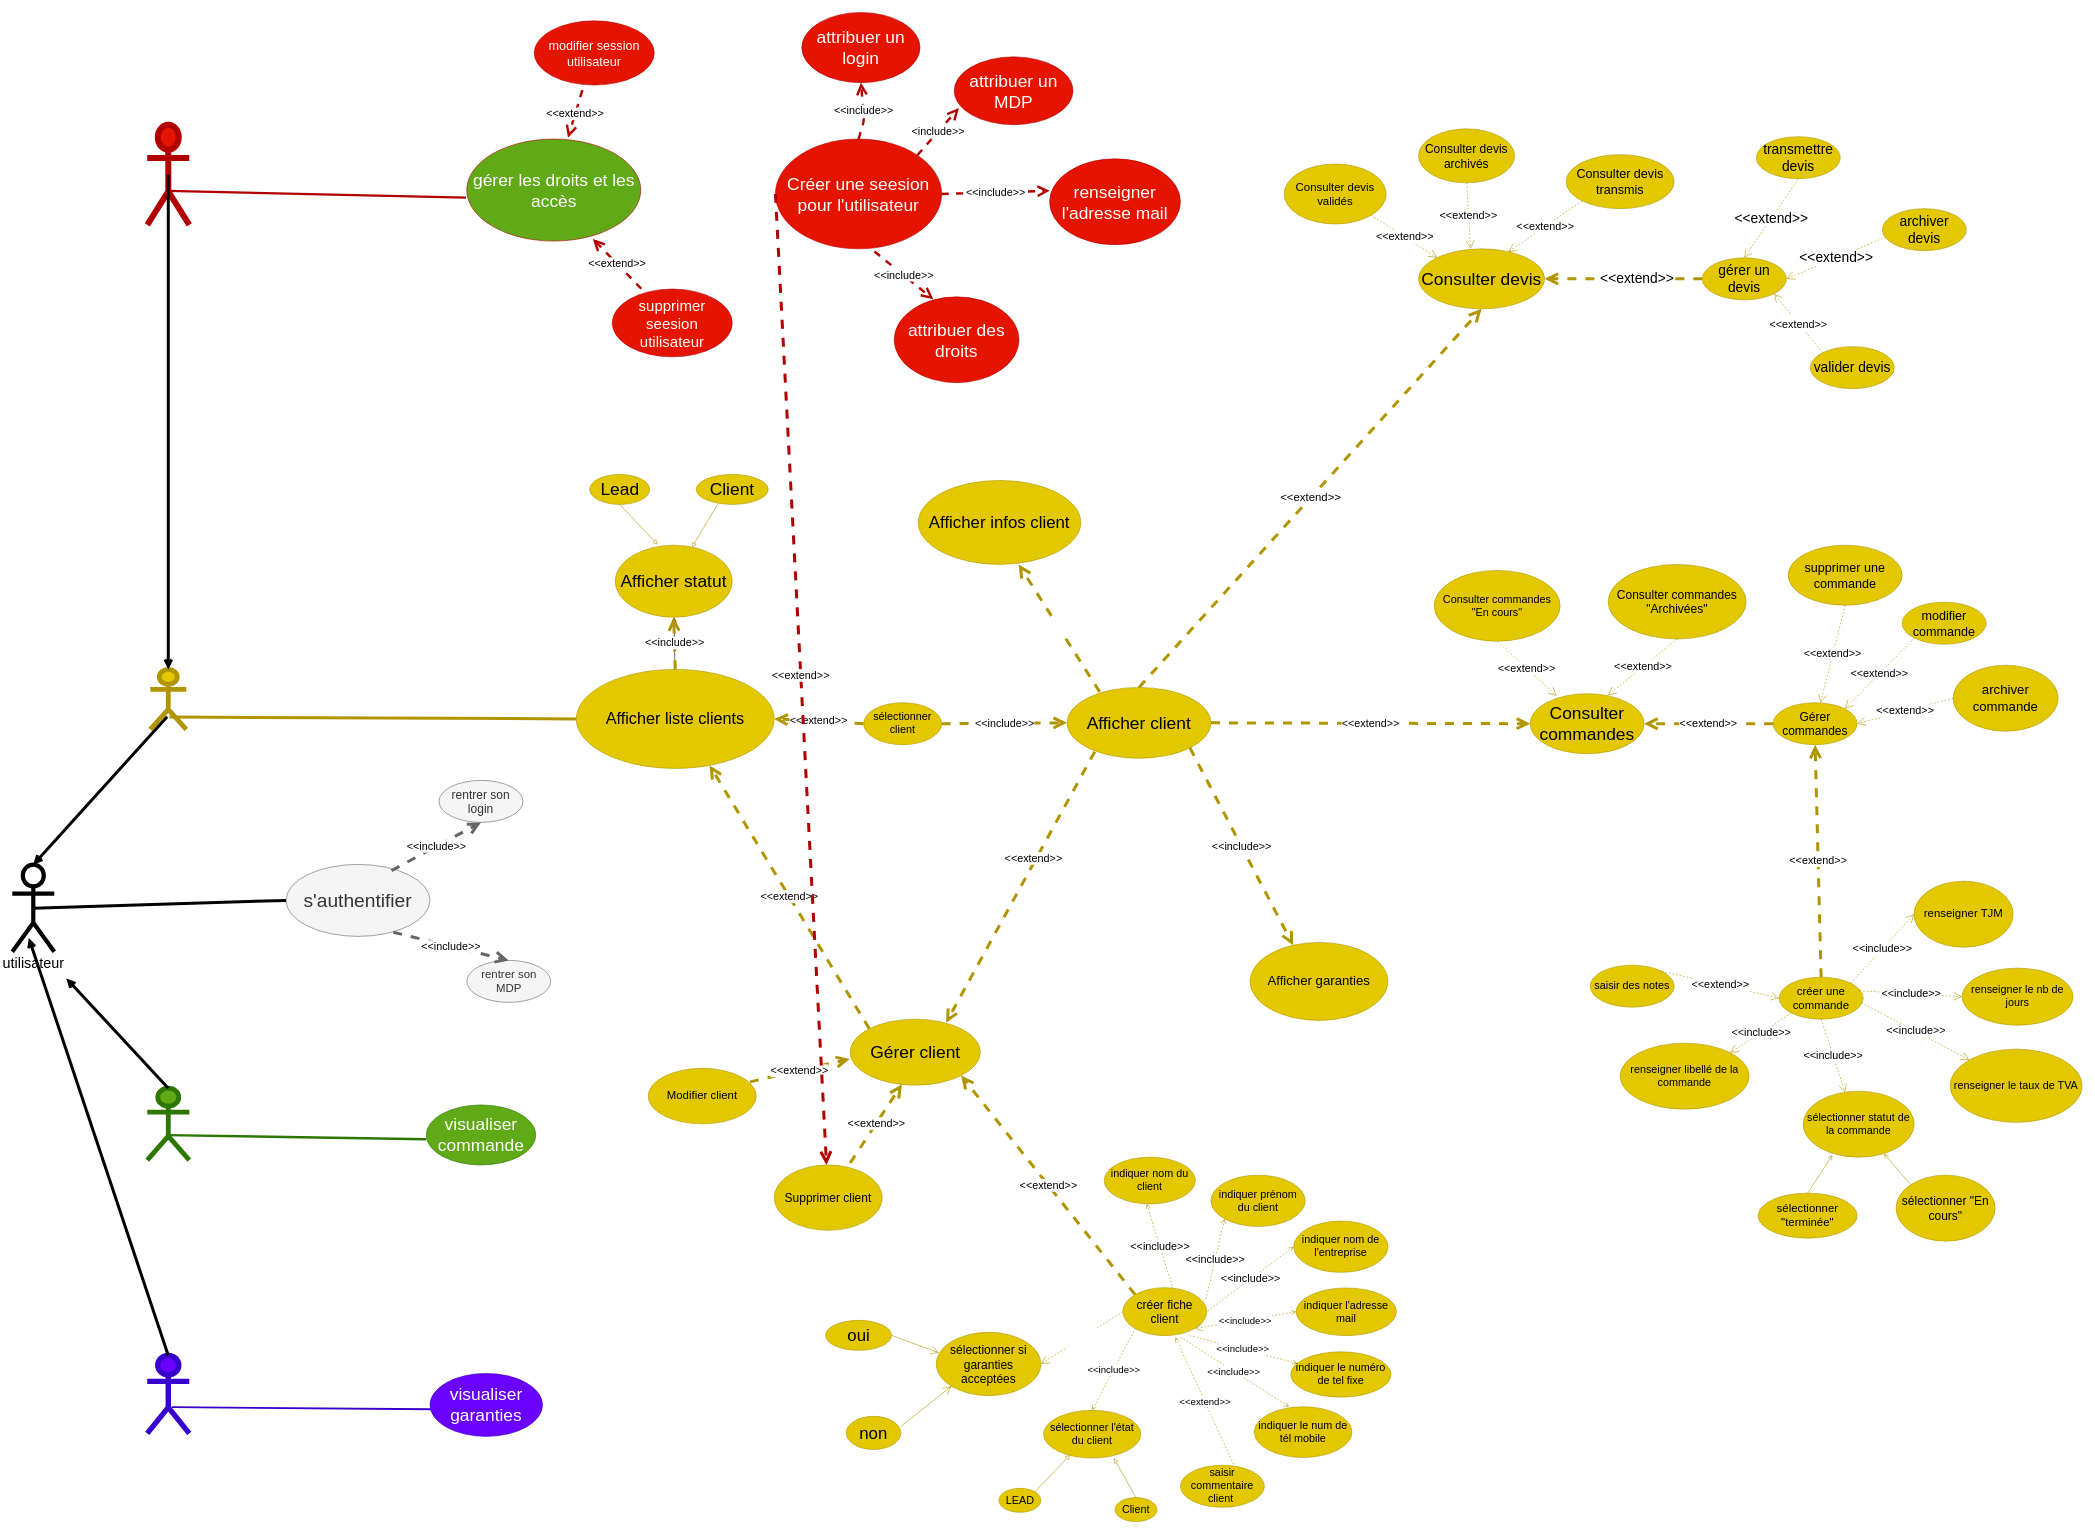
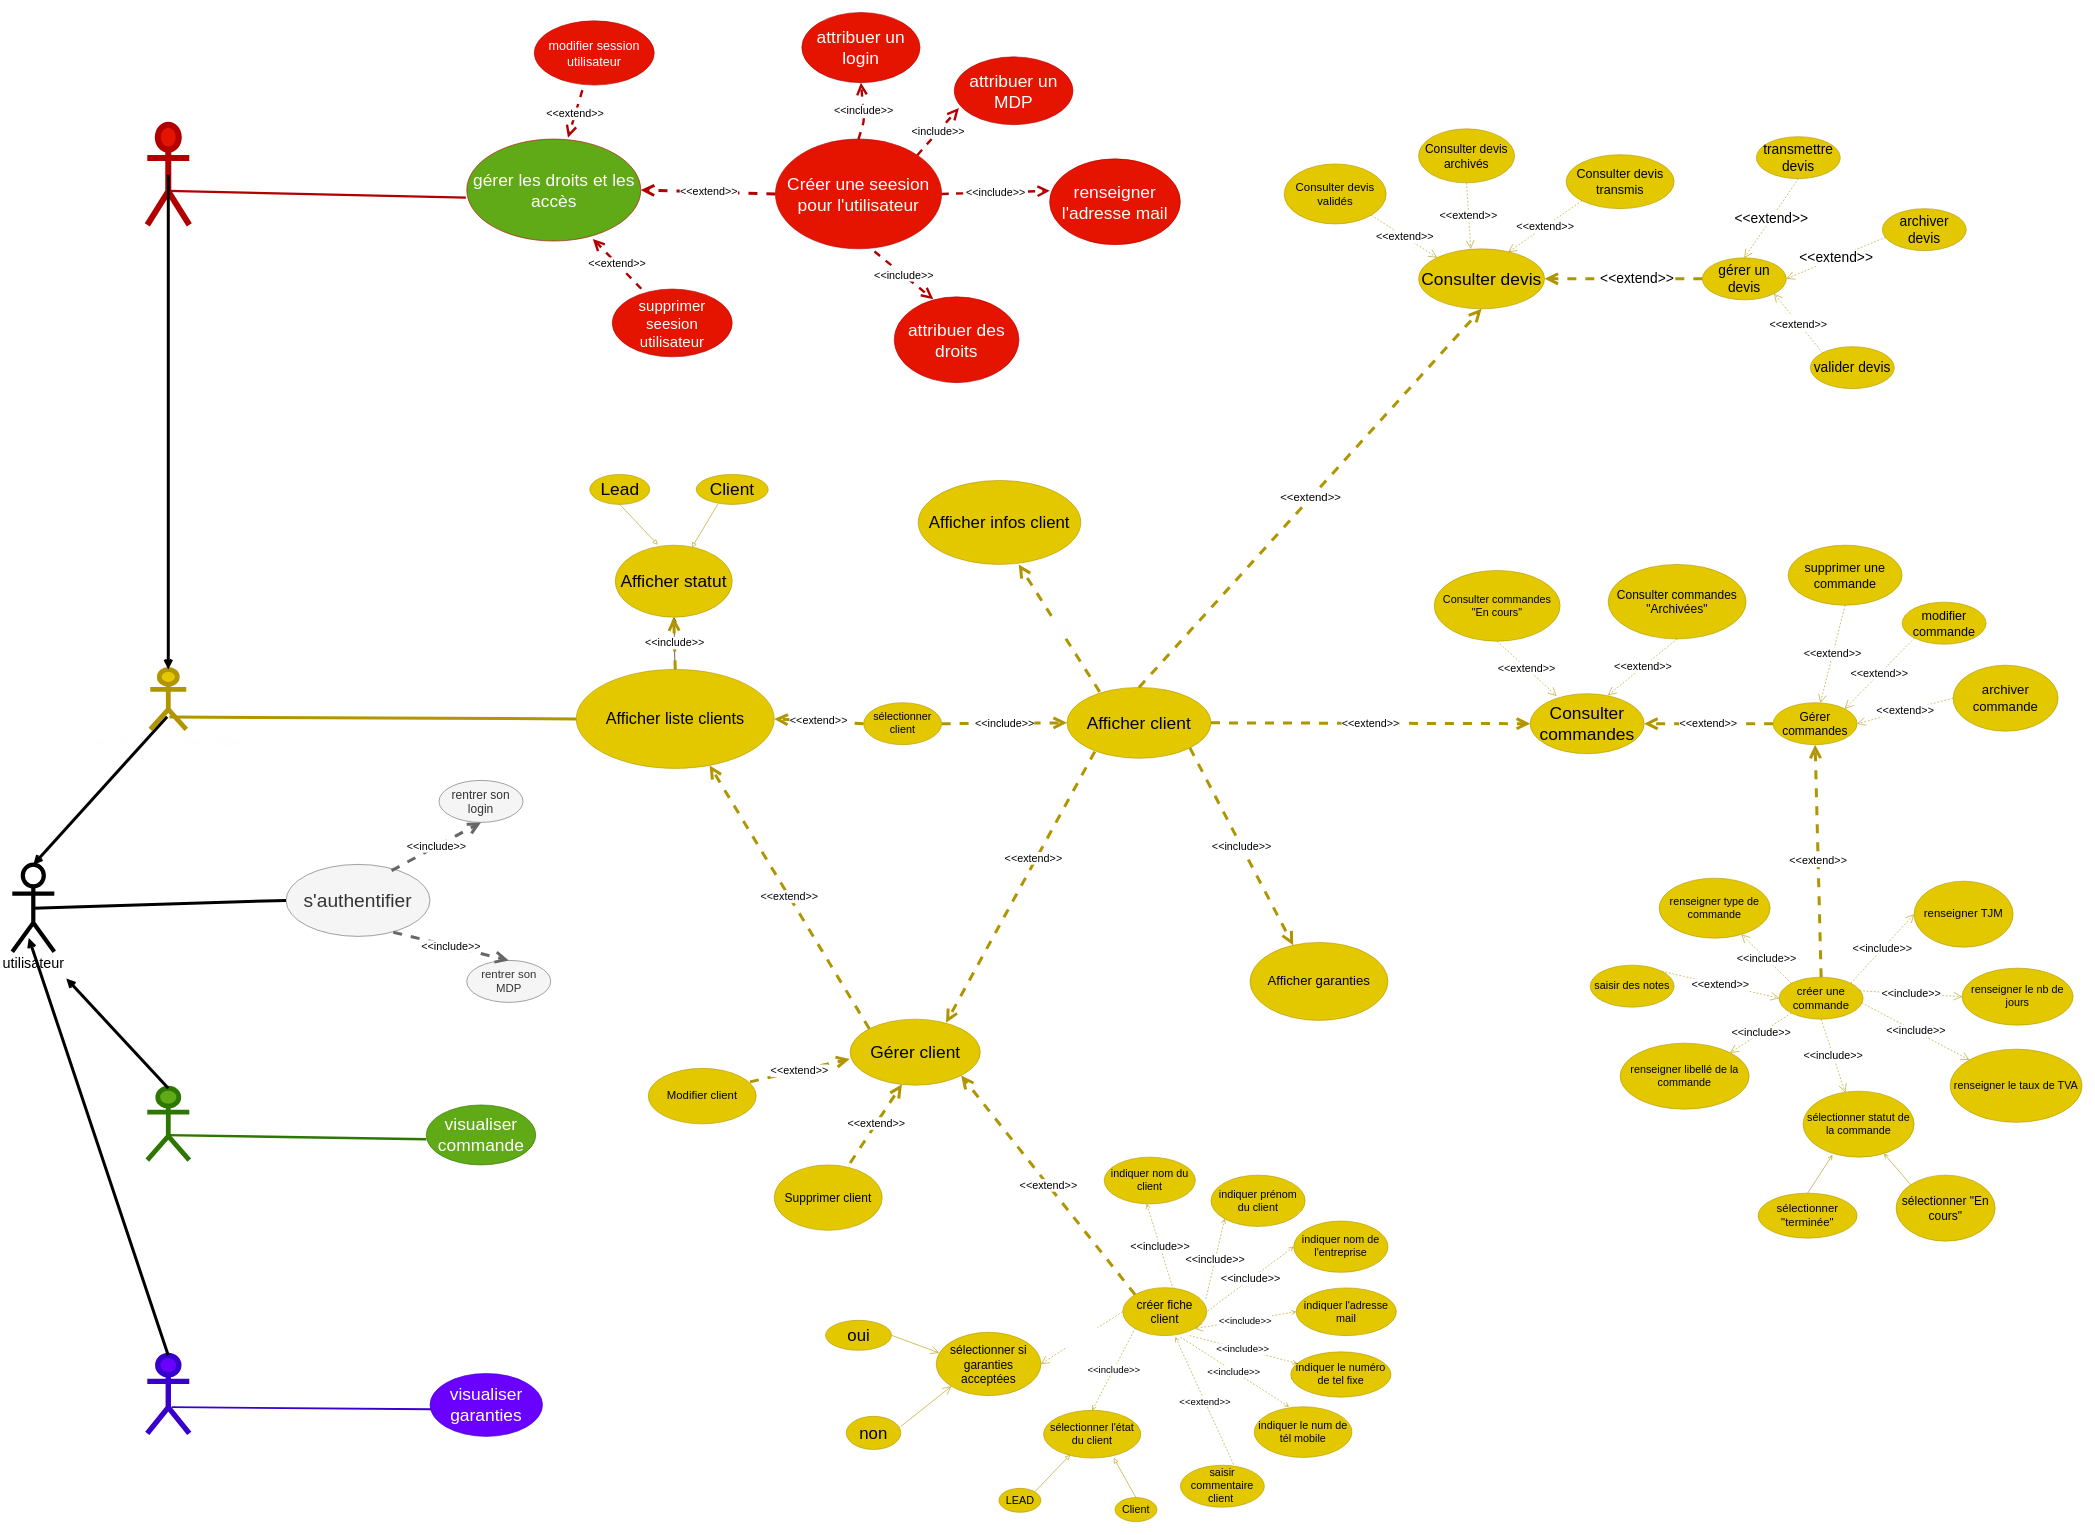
- <mxCell id="73" value="&lt;font style=&quot;font-size: 18px;&quot;&gt;&amp;lt;&amp;lt;extend&amp;gt;&amp;gt;&lt;/font&gt;" style="endArrow=open;endSize=12;dashed=1;html=1;exitX=0;exitY=0.5;exitDx=0;exitDy=0;fillColor=#e51400;strokeColor=#B20000;strokeWidth=5;" parent="1" source="51" target="20" edge="1"><mxGeometry x="-0.008" width="160" relative="1" as="geometry"><mxPoint x="1140" y="471" as="sourcePoint" /><mxPoint x="1300" y="471" as="targetPoint" /><mxPoint as="offset" /></mxGeometry></mxCell>
+ <mxCell id="73" value="&lt;font style=&quot;font-size: 18px;&quot;&gt;&amp;lt;&amp;lt;extend&amp;gt;&amp;gt;&lt;/font&gt;" style="endArrow=open;endSize=12;dashed=1;html=1;entryX=1;entryY=0.5;entryDx=0;entryDy=0;exitX=0;exitY=0.5;exitDx=0;exitDy=0;fillColor=#e51400;strokeColor=#B20000;strokeWidth=5;" parent="1" source="51" target="48" edge="1"><mxGeometry x="-0.008" width="160" relative="1" as="geometry"><mxPoint x="1140" y="471" as="sourcePoint" /><mxPoint x="1300" y="471" as="targetPoint" /><mxPoint as="offset" /></mxGeometry></mxCell>
+ <mxCell id="82" value="renseigner type de commande" style="ellipse;whiteSpace=wrap;html=1;fontSize=18;fillColor=#e3c800;fontColor=#000000;strokeColor=#B09500;" parent="1" vertex="1"><mxGeometry x="2765" y="1462.98" width="185" height="100" as="geometry" /></mxCell>
+ <mxCell id="89" value="&lt;font style=&quot;font-size: 18px;&quot;&gt;&amp;lt;&amp;lt;include&amp;gt;&amp;gt;&lt;/font&gt;" style="endArrow=open;endSize=12;dashed=1;html=1;exitX=0;exitY=0;exitDx=0;exitDy=0;fillColor=#e3c800;strokeColor=#B09500;" parent="1" source="76" target="82" edge="1"><mxGeometry width="160" relative="1" as="geometry"><mxPoint x="2995" y="2001.98" as="sourcePoint" /><mxPoint x="3155" y="2001.98" as="targetPoint" /></mxGeometry></mxCell>
